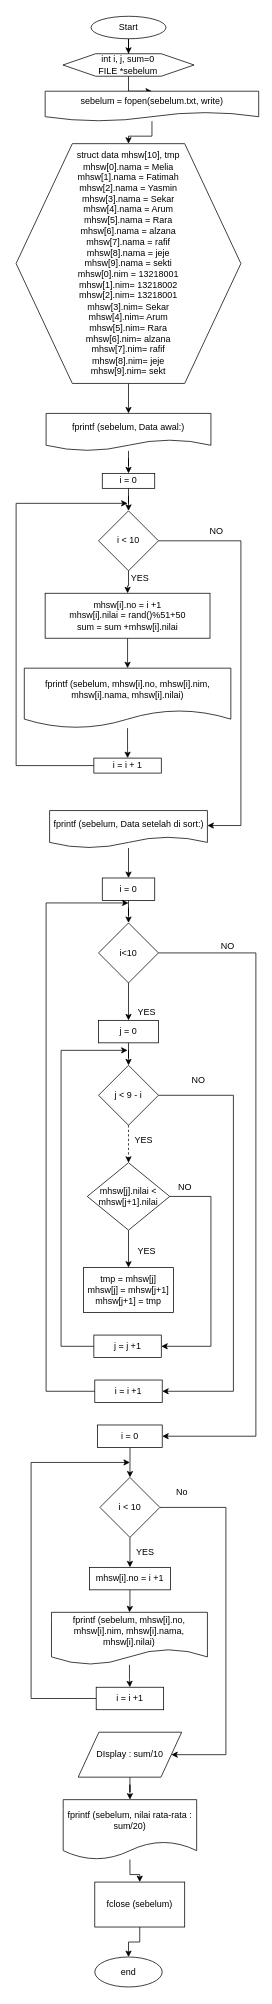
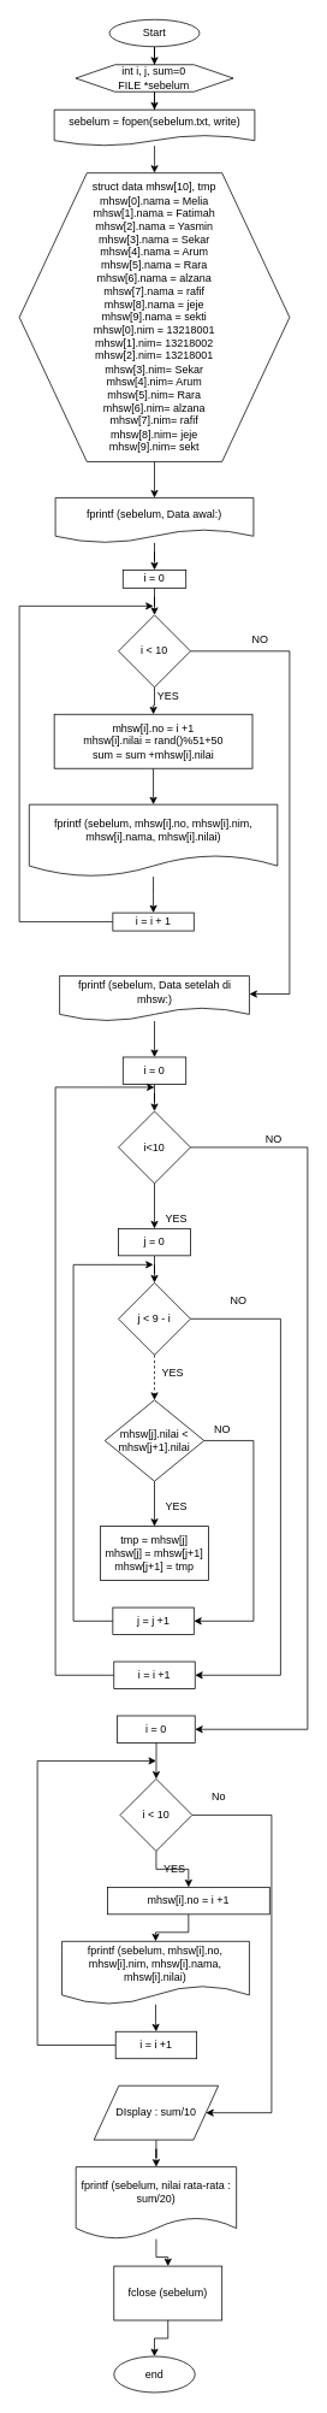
- <mxCell id="7" value="&lt;span style=&quot;white-space: normal&quot;&gt;sebelum = fopen(sebelum.txt, write)&lt;/span&gt;" style="shape=document;whiteSpace=wrap;html=1;boundedLbl=1;" vertex="1" parent="1"><mxGeometry x="59.75" y="120" width="285" height="40" as="geometry" /></mxCell>
+ <mxCell id="7" value="&lt;span style=&quot;white-space: normal&quot;&gt;sebelum = fopen(sebelum.txt, write)&lt;/span&gt;" style="shape=document;whiteSpace=wrap;html=1;boundedLbl=1;" vertex="1" parent="1"><mxGeometry x="59.75" y="120" width="222.5" height="40" as="geometry" /></mxCell>
- <mxCell id="26" value="fprintf (sebelum, Data setelah di sort:)" style="shape=document;whiteSpace=wrap;html=1;boundedLbl=1;" vertex="1" parent="1"><mxGeometry x="65.69" y="1080" width="210.63" height="50" as="geometry" /></mxCell>
+ <mxCell id="26" value="fprintf (sebelum, Data setelah di mhsw:)" style="shape=document;whiteSpace=wrap;html=1;boundedLbl=1;" vertex="1" parent="1"><mxGeometry x="65.69" y="1080" width="210.63" height="50" as="geometry" /></mxCell>
- <mxCell id="58" value="mhsw[i].no = i +1" style="rounded=0;whiteSpace=wrap;html=1;" vertex="1" parent="1"><mxGeometry x="118.83" y="2090" width="108.12" height="30" as="geometry" /></mxCell>
+ <mxCell id="58" value="mhsw[i].no = i +1" style="rounded=0;whiteSpace=wrap;html=1;" vertex="1" parent="1"><mxGeometry x="118.83" y="2090" width="180" height="30" as="geometry" /></mxCell>
